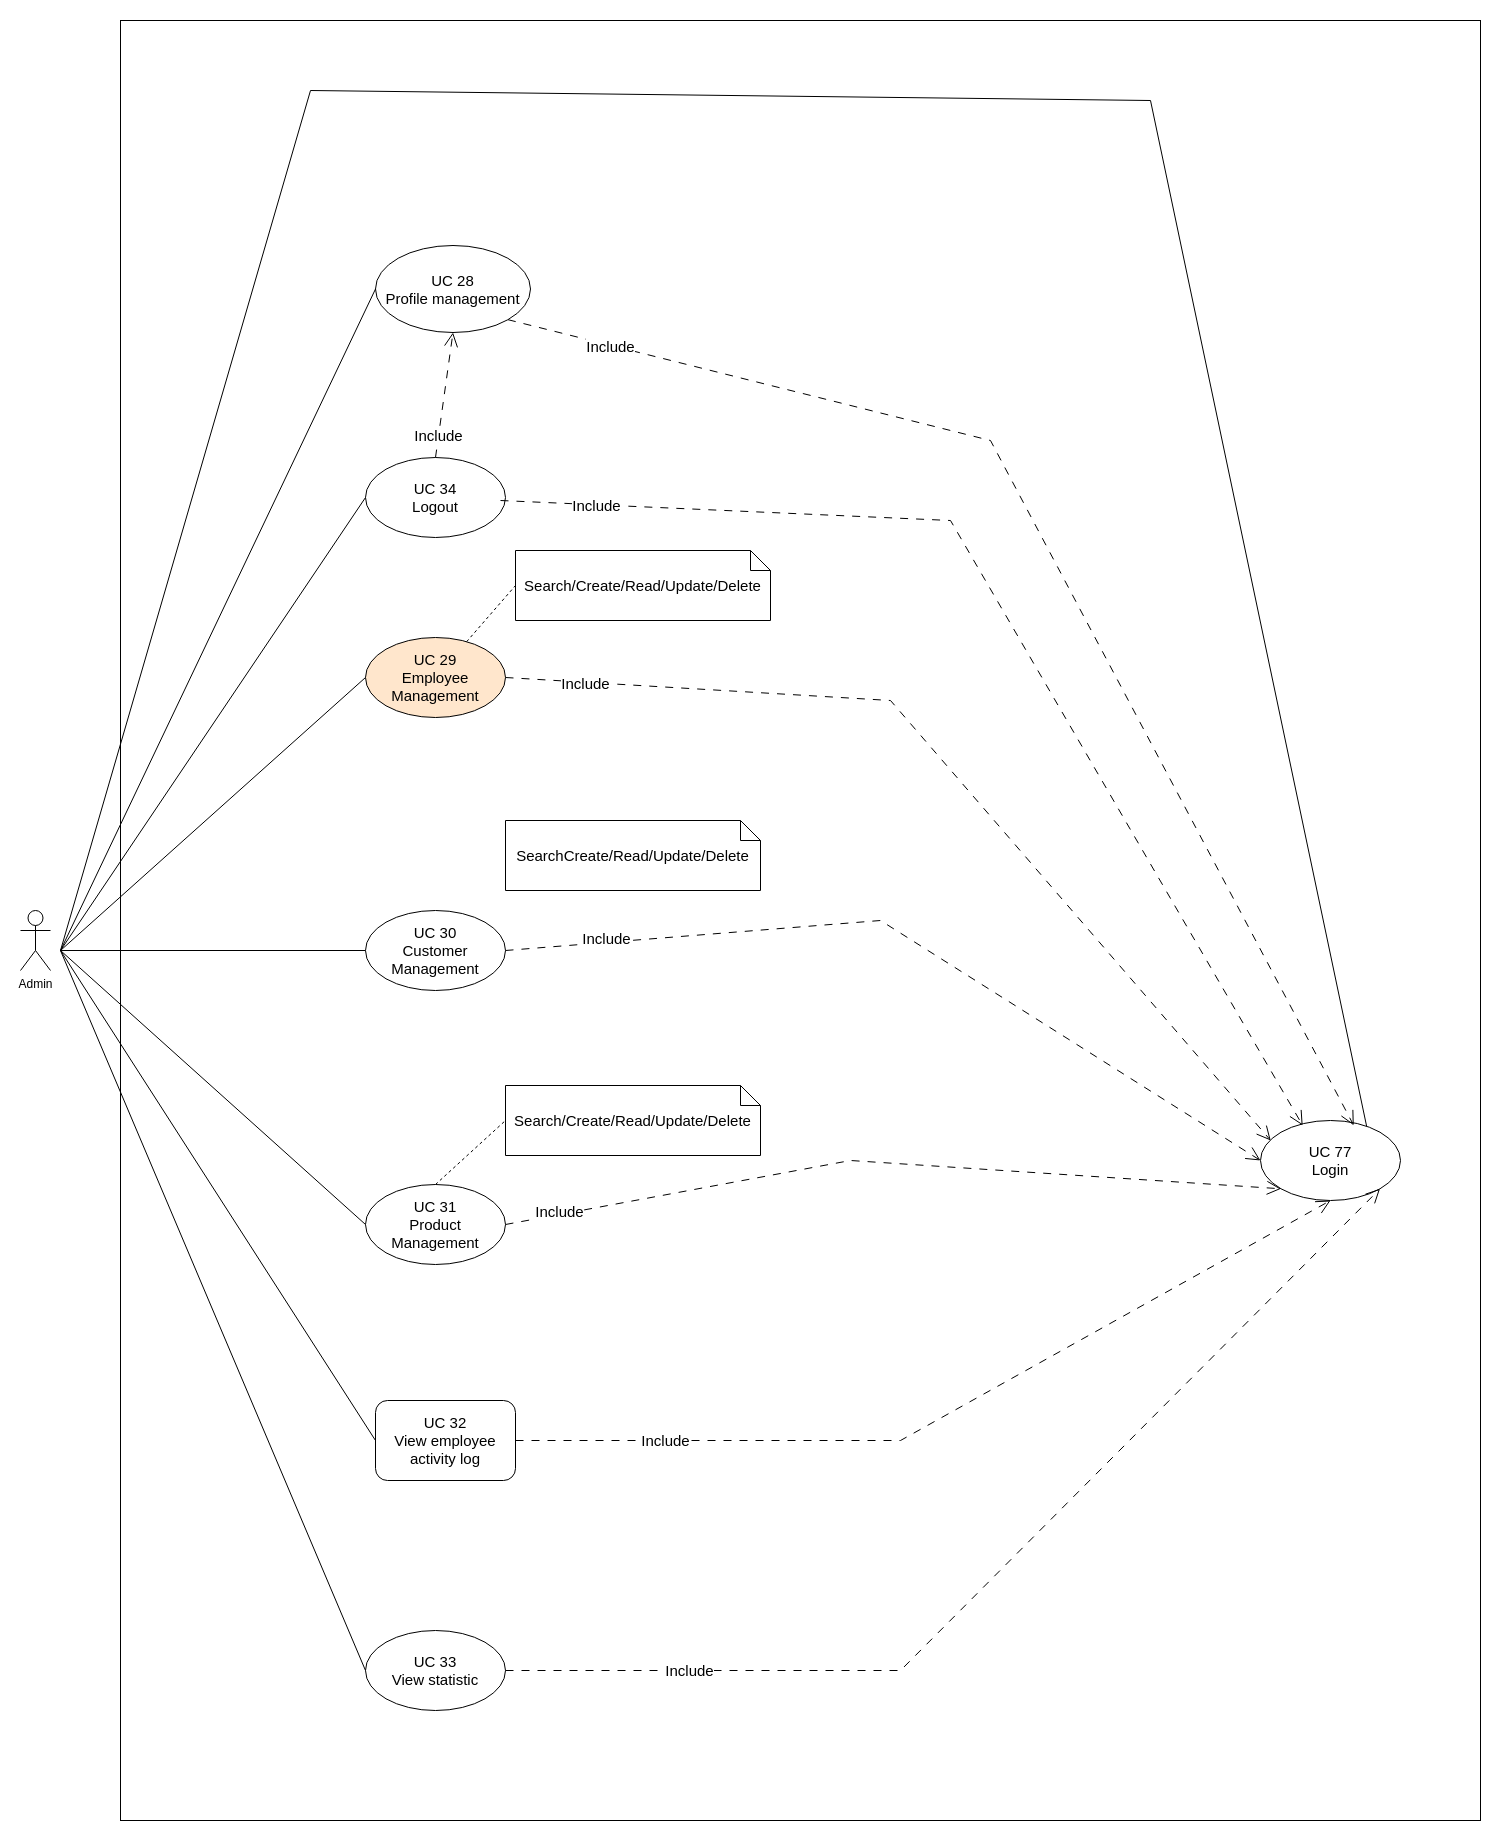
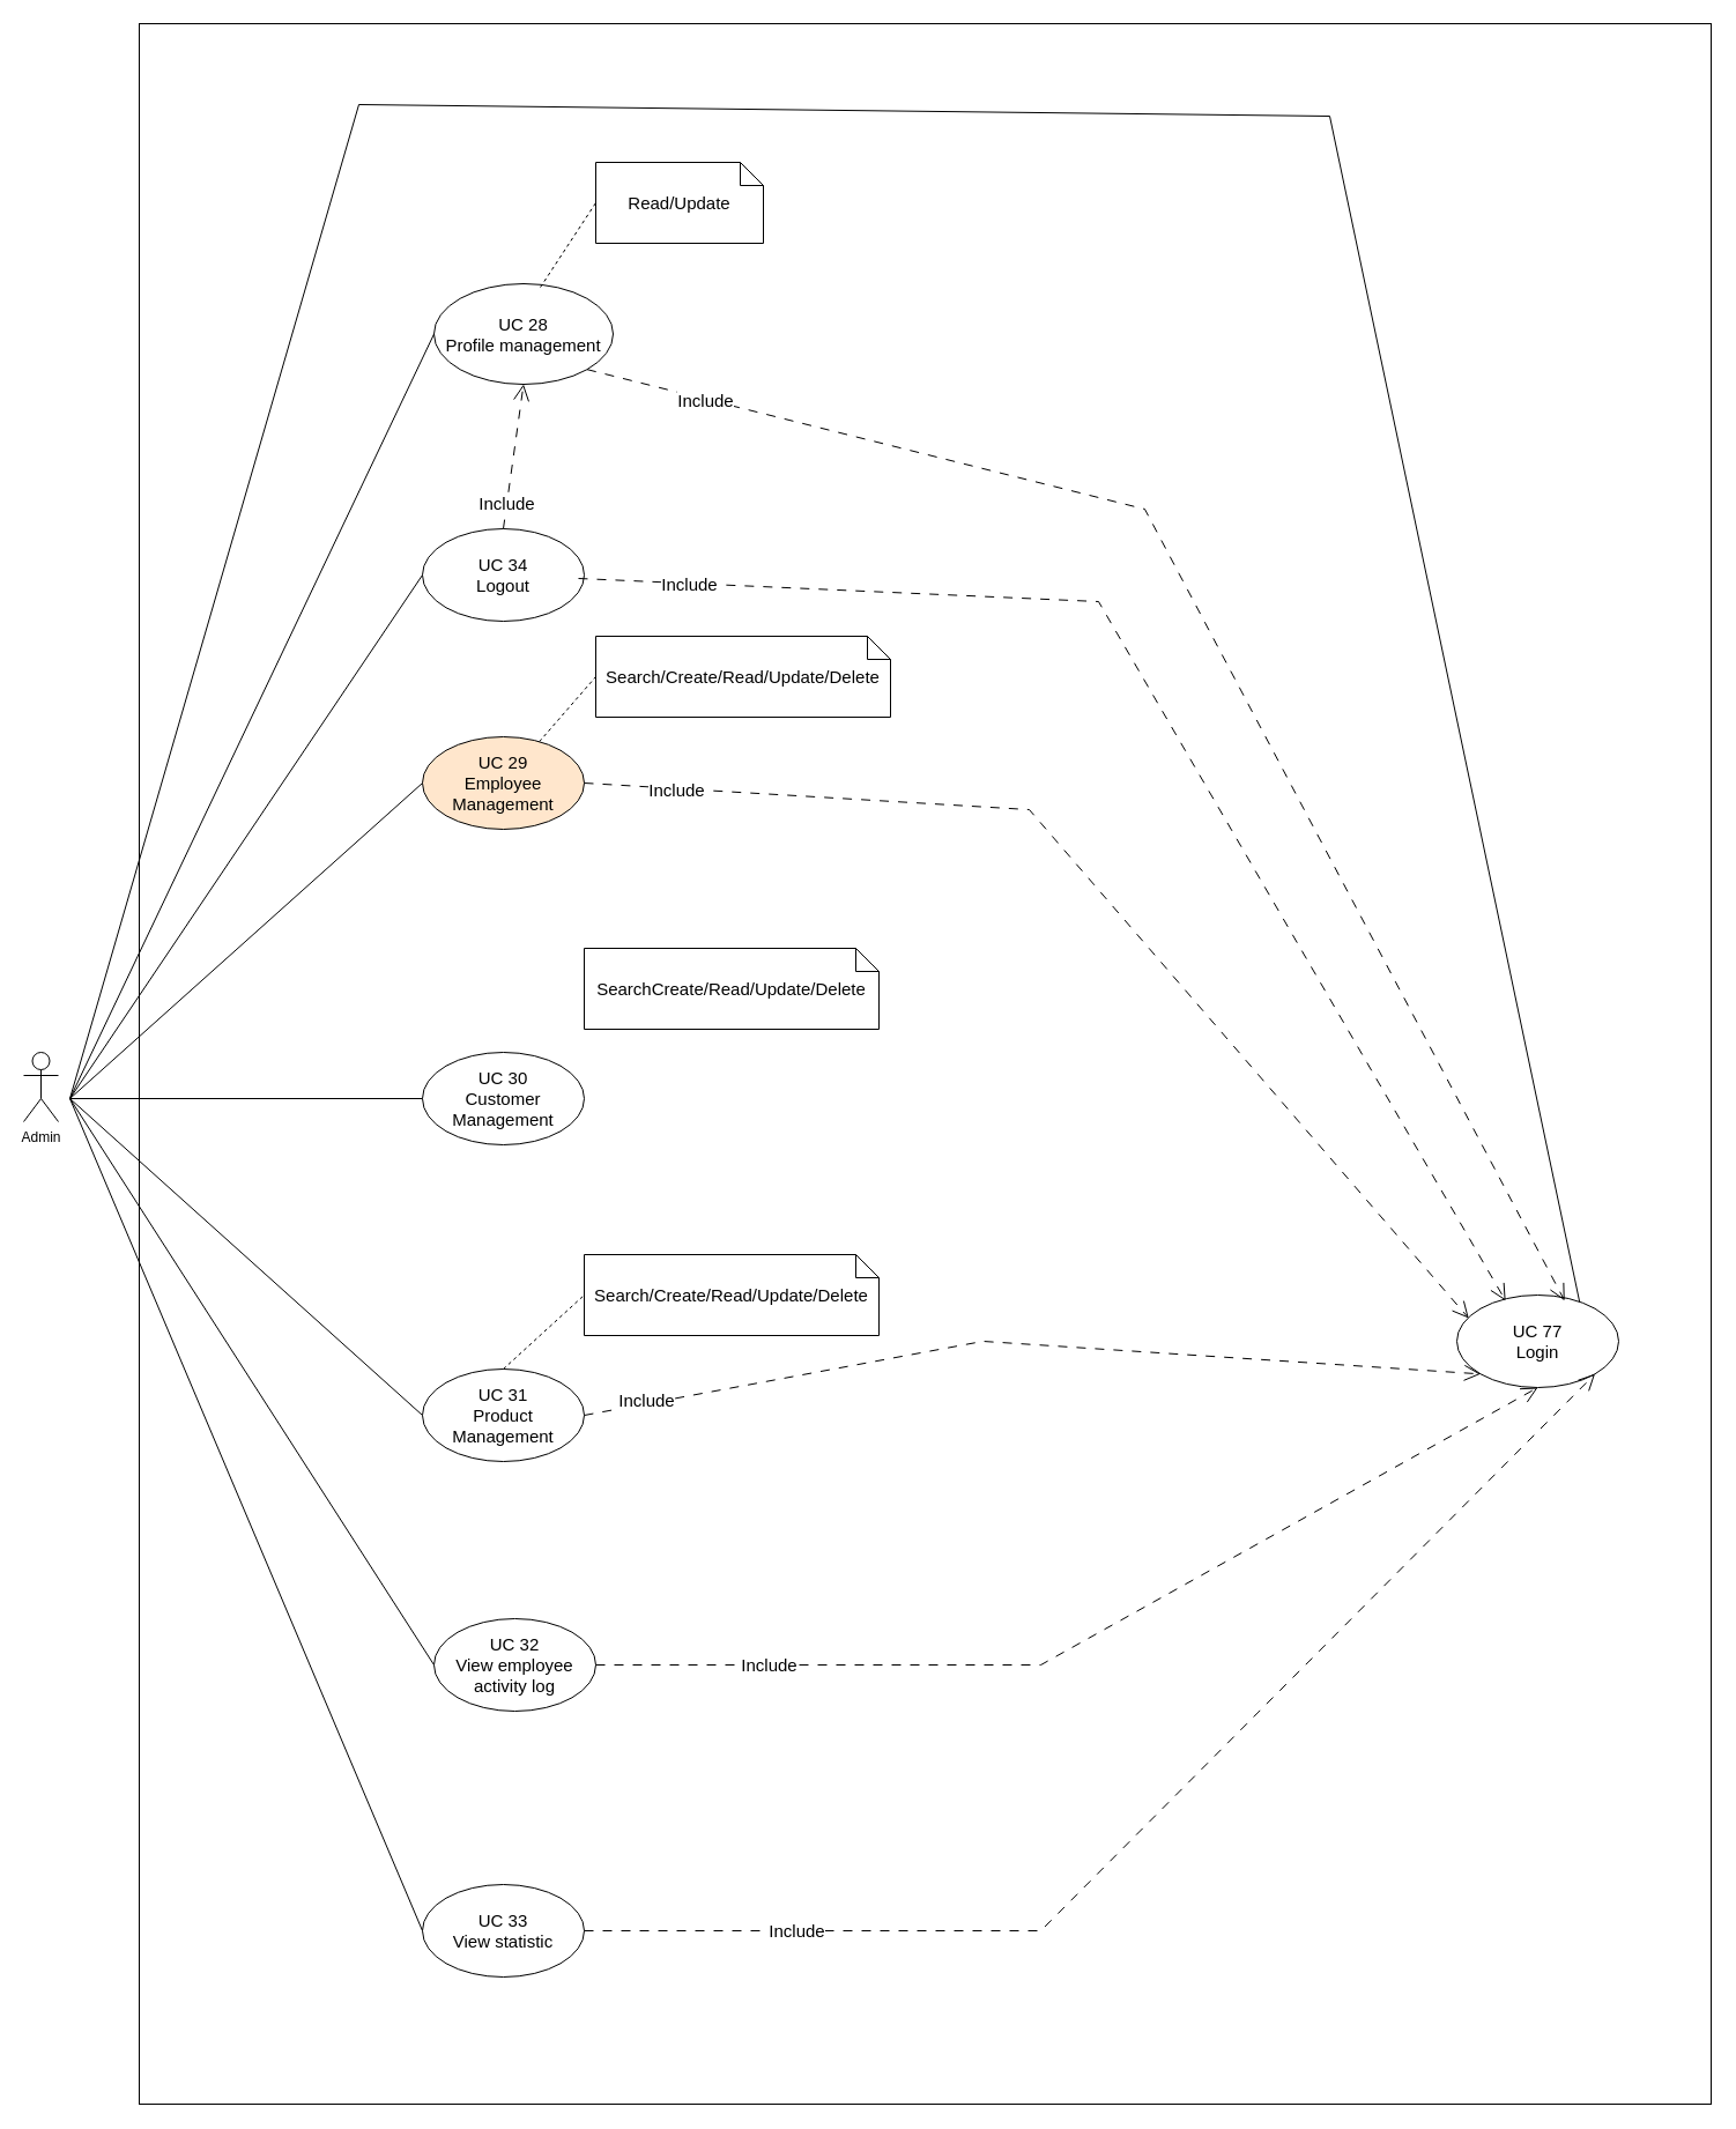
+ <mxCell id="8" value="Read/Update" style="shape=note;size=20;whiteSpace=wrap;html=1;fontSize=15;" parent="1" vertex="1"><mxGeometry x="515" y="140" width="145" height="70" as="geometry" /></mxCell>
+ <mxCell id="9" value="" style="endArrow=none;dashed=1;html=1;rounded=0;exitX=0.594;exitY=0.035;exitDx=0;exitDy=0;entryX=0;entryY=0.5;entryDx=0;entryDy=0;entryPerimeter=0;exitPerimeter=0;" parent="1" source="5" target="8" edge="1"><mxGeometry width="50" height="50" relative="1" as="geometry"><mxPoint x="560" y="450" as="sourcePoint" /><mxPoint x="610" y="400" as="targetPoint" /></mxGeometry></mxCell>
- <mxCell id="21" value="Include" style="endArrow=open;html=1;rounded=0;endFill=0;endSize=12;dashed=1;dashPattern=8 8;exitX=1;exitY=0.5;exitDx=0;exitDy=0;entryX=0;entryY=0.5;entryDx=0;entryDy=0;fontSize=15;" parent="1" source="11" target="4" edge="1"><mxGeometry x="-0.752" y="4" width="50" height="50" relative="1" as="geometry"><mxPoint x="310" y="770" as="sourcePoint" /><mxPoint x="1145" y="920" as="targetPoint" /><mxPoint as="offset" /><Array as="points"><mxPoint x="880" y="920" /></Array></mxGeometry></mxCell>
- <mxCell id="13" value="UC 32&lt;br&gt;View employee activity log" style="whiteSpace=wrap;html=1;fontSize=15;rounded=1;" parent="1" vertex="1"><mxGeometry x="375" y="1400" width="140" height="80" as="geometry" /></mxCell>
+ <mxCell id="13" value="UC 32&lt;br&gt;View employee activity log" style="ellipse;whiteSpace=wrap;html=1;fontSize=15;" parent="1" vertex="1"><mxGeometry x="375" y="1400" width="140" height="80" as="geometry" /></mxCell>
